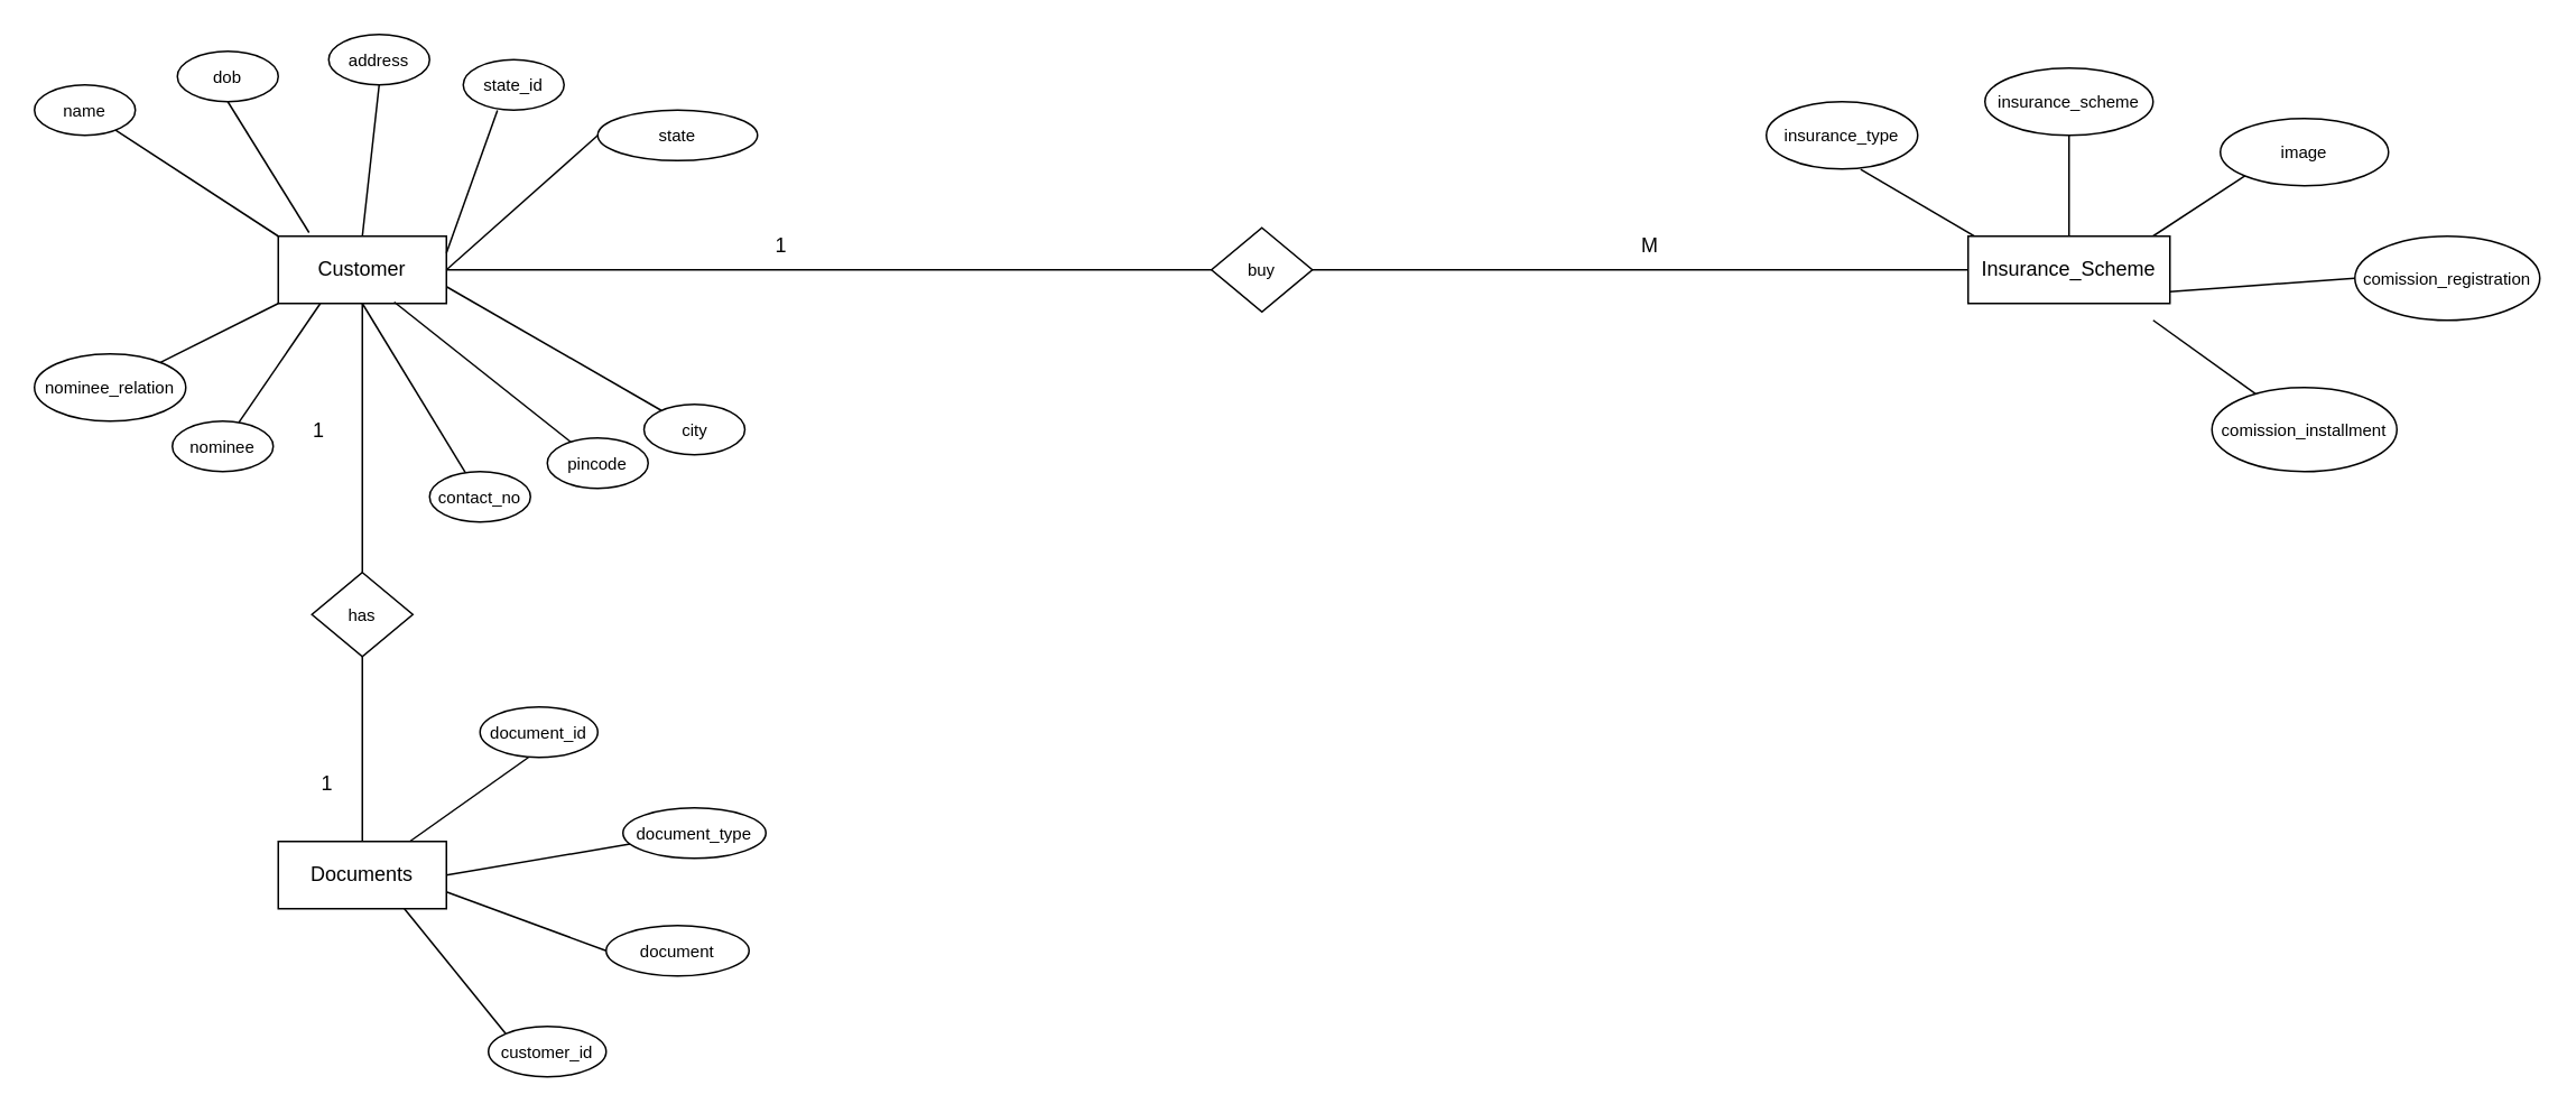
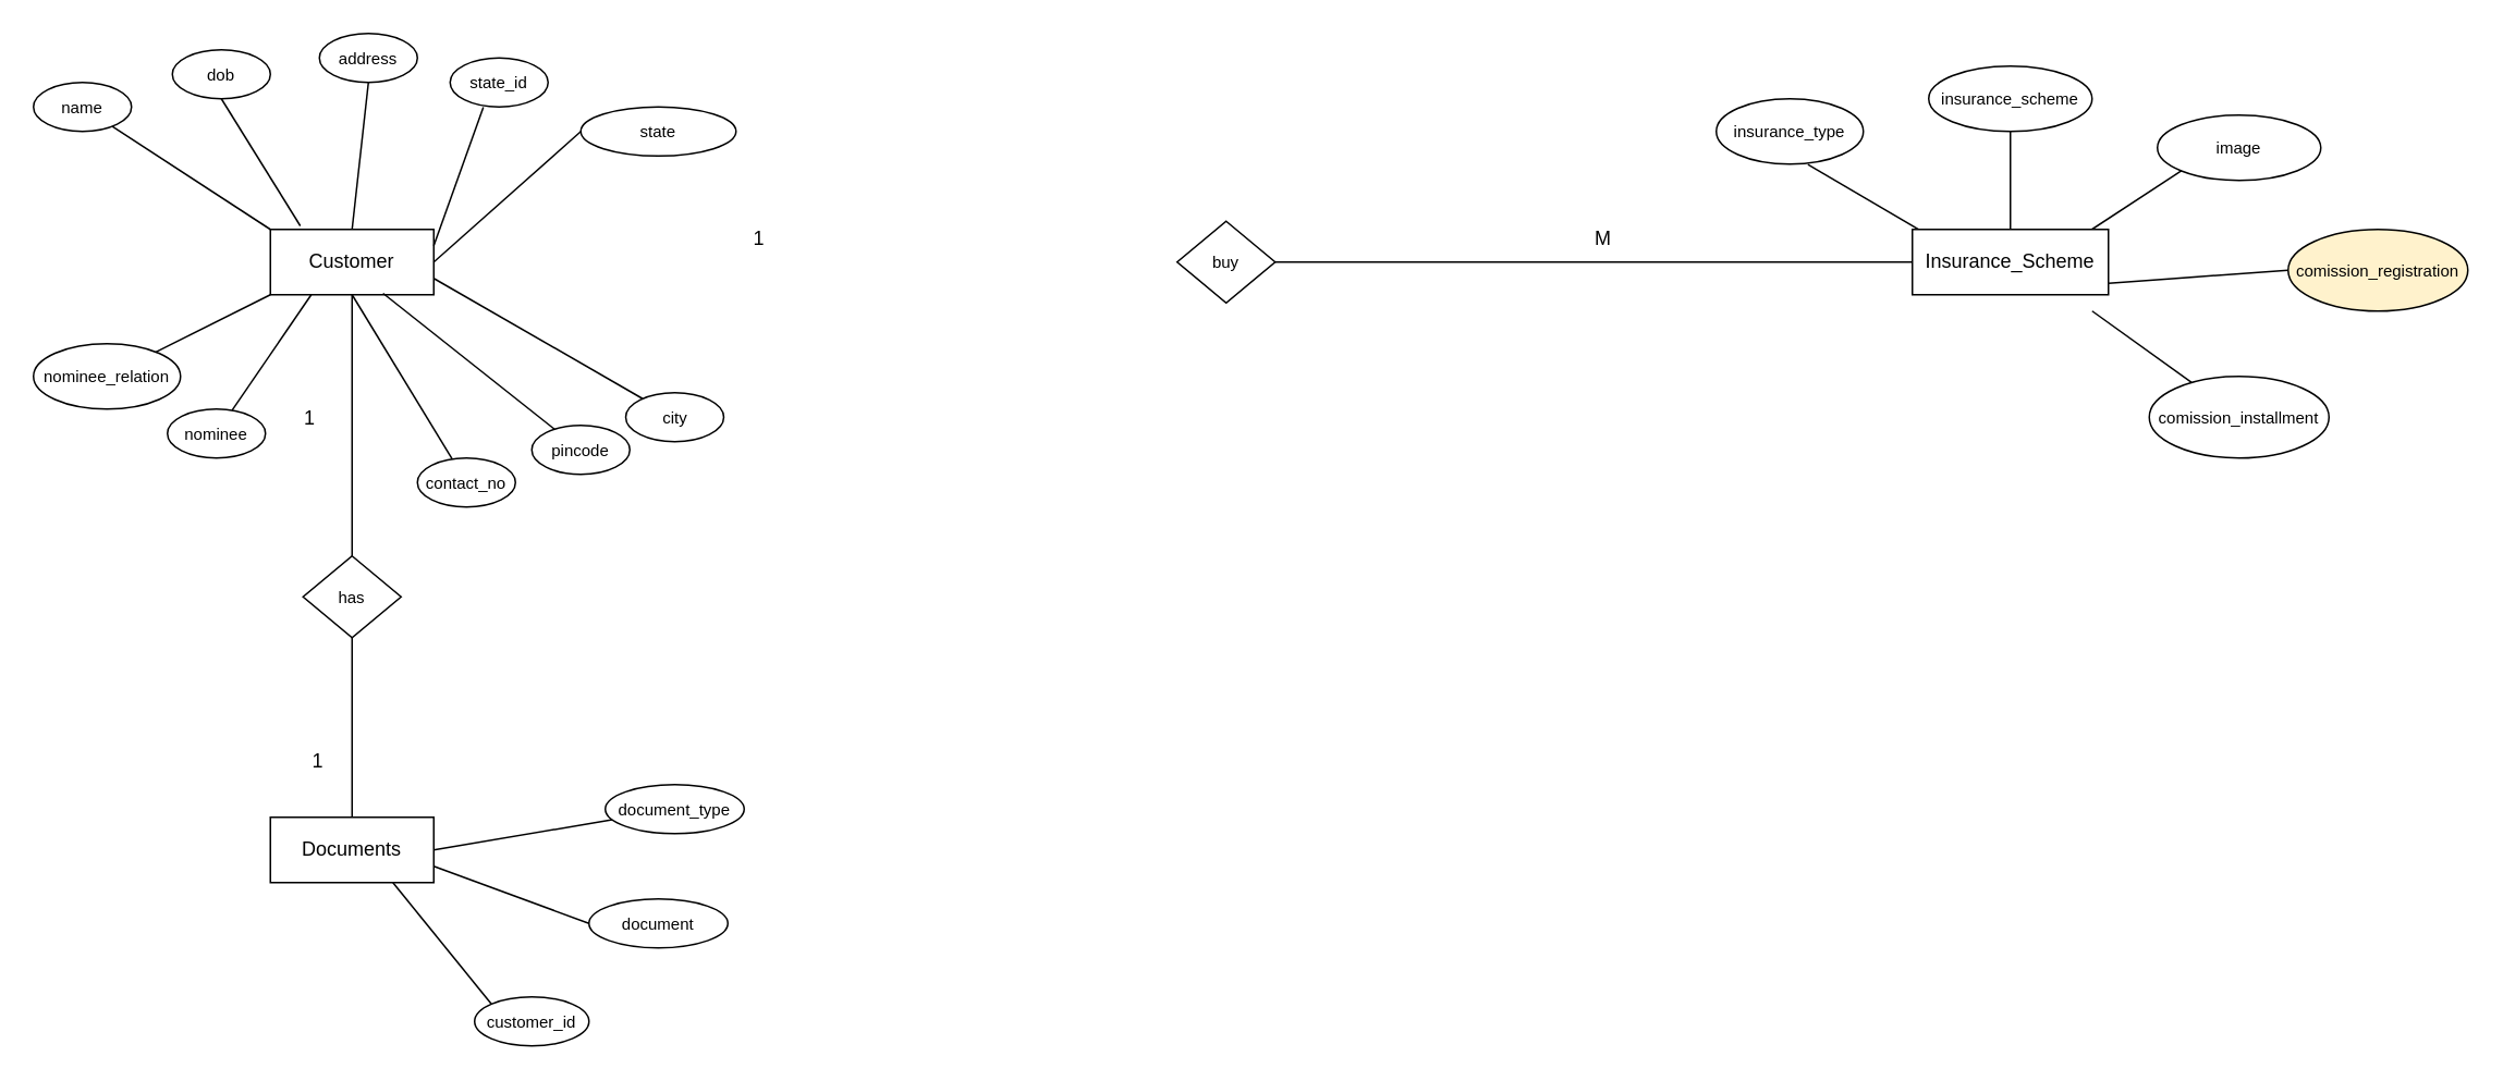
- <mxCell id="47" value="" style="endArrow=none;html=1;rounded=0;entryX=0;entryY=0.5;entryDx=0;entryDy=0;exitX=1;exitY=0.5;exitDx=0;exitDy=0;" edge="1" parent="1" source="4" target="46"><mxGeometry width="50" height="50" relative="1" as="geometry"><mxPoint x="690" y="320" as="sourcePoint" /><mxPoint x="740" y="270" as="targetPoint" /></mxGeometry></mxCell>
- <mxCell id="37" value="&lt;font style=&quot;font-size: 10px;&quot;&gt;comission_registration&lt;/font&gt;" style="ellipse;whiteSpace=wrap;html=1;align=center;" vertex="1" parent="1"><mxGeometry x="1400" y="140" width="110" height="50" as="geometry" /></mxCell>
+ <mxCell id="37" value="&lt;font style=&quot;font-size: 10px;&quot;&gt;comission_registration&lt;/font&gt;" style="ellipse;whiteSpace=wrap;html=1;align=center;fillColor=#fff2cc;" vertex="1" parent="1"><mxGeometry x="1400" y="140" width="110" height="50" as="geometry" /></mxCell>
- <mxCell id="29" value="&lt;span style=&quot;font-size: 10px;&quot;&gt;document_id&lt;/span&gt;" style="ellipse;whiteSpace=wrap;html=1;align=center;" vertex="1" parent="1"><mxGeometry x="285" y="420" width="70" height="30" as="geometry" /></mxCell>
- <mxCell id="30" value="" style="endArrow=none;html=1;rounded=0;fontSize=10;entryX=0.411;entryY=1;entryDx=0;entryDy=0;entryPerimeter=0;" edge="1" parent="1" source="27" target="29"><mxGeometry width="50" height="50" relative="1" as="geometry"><mxPoint x="225" y="190" as="sourcePoint" /><mxPoint x="305" y="470" as="targetPoint" /></mxGeometry></mxCell>
